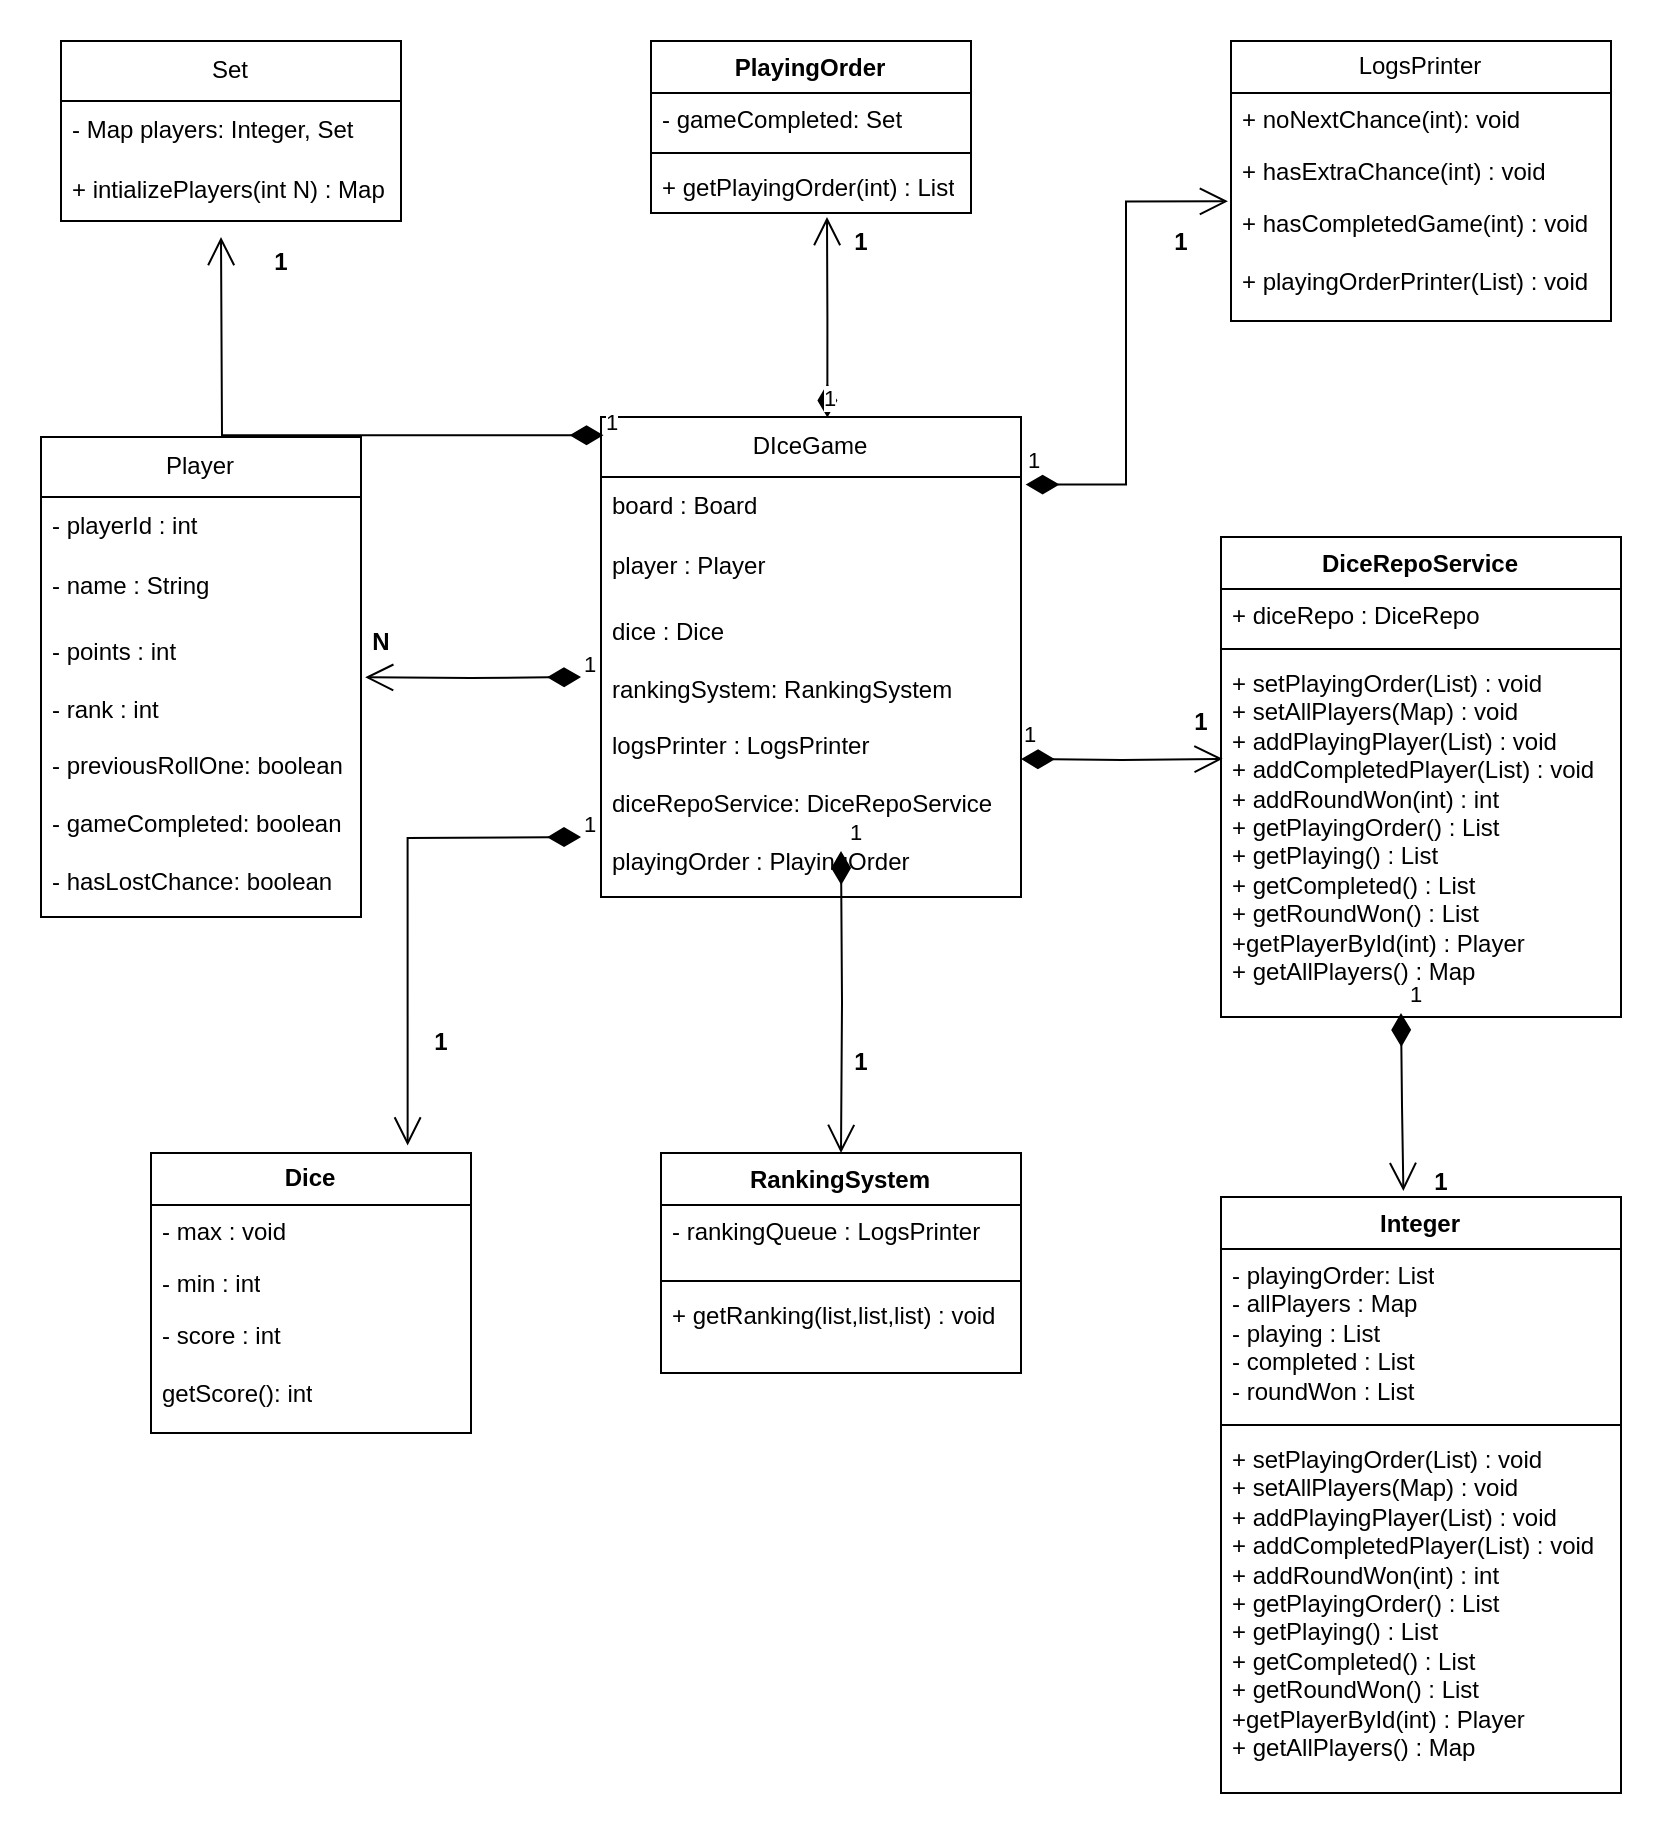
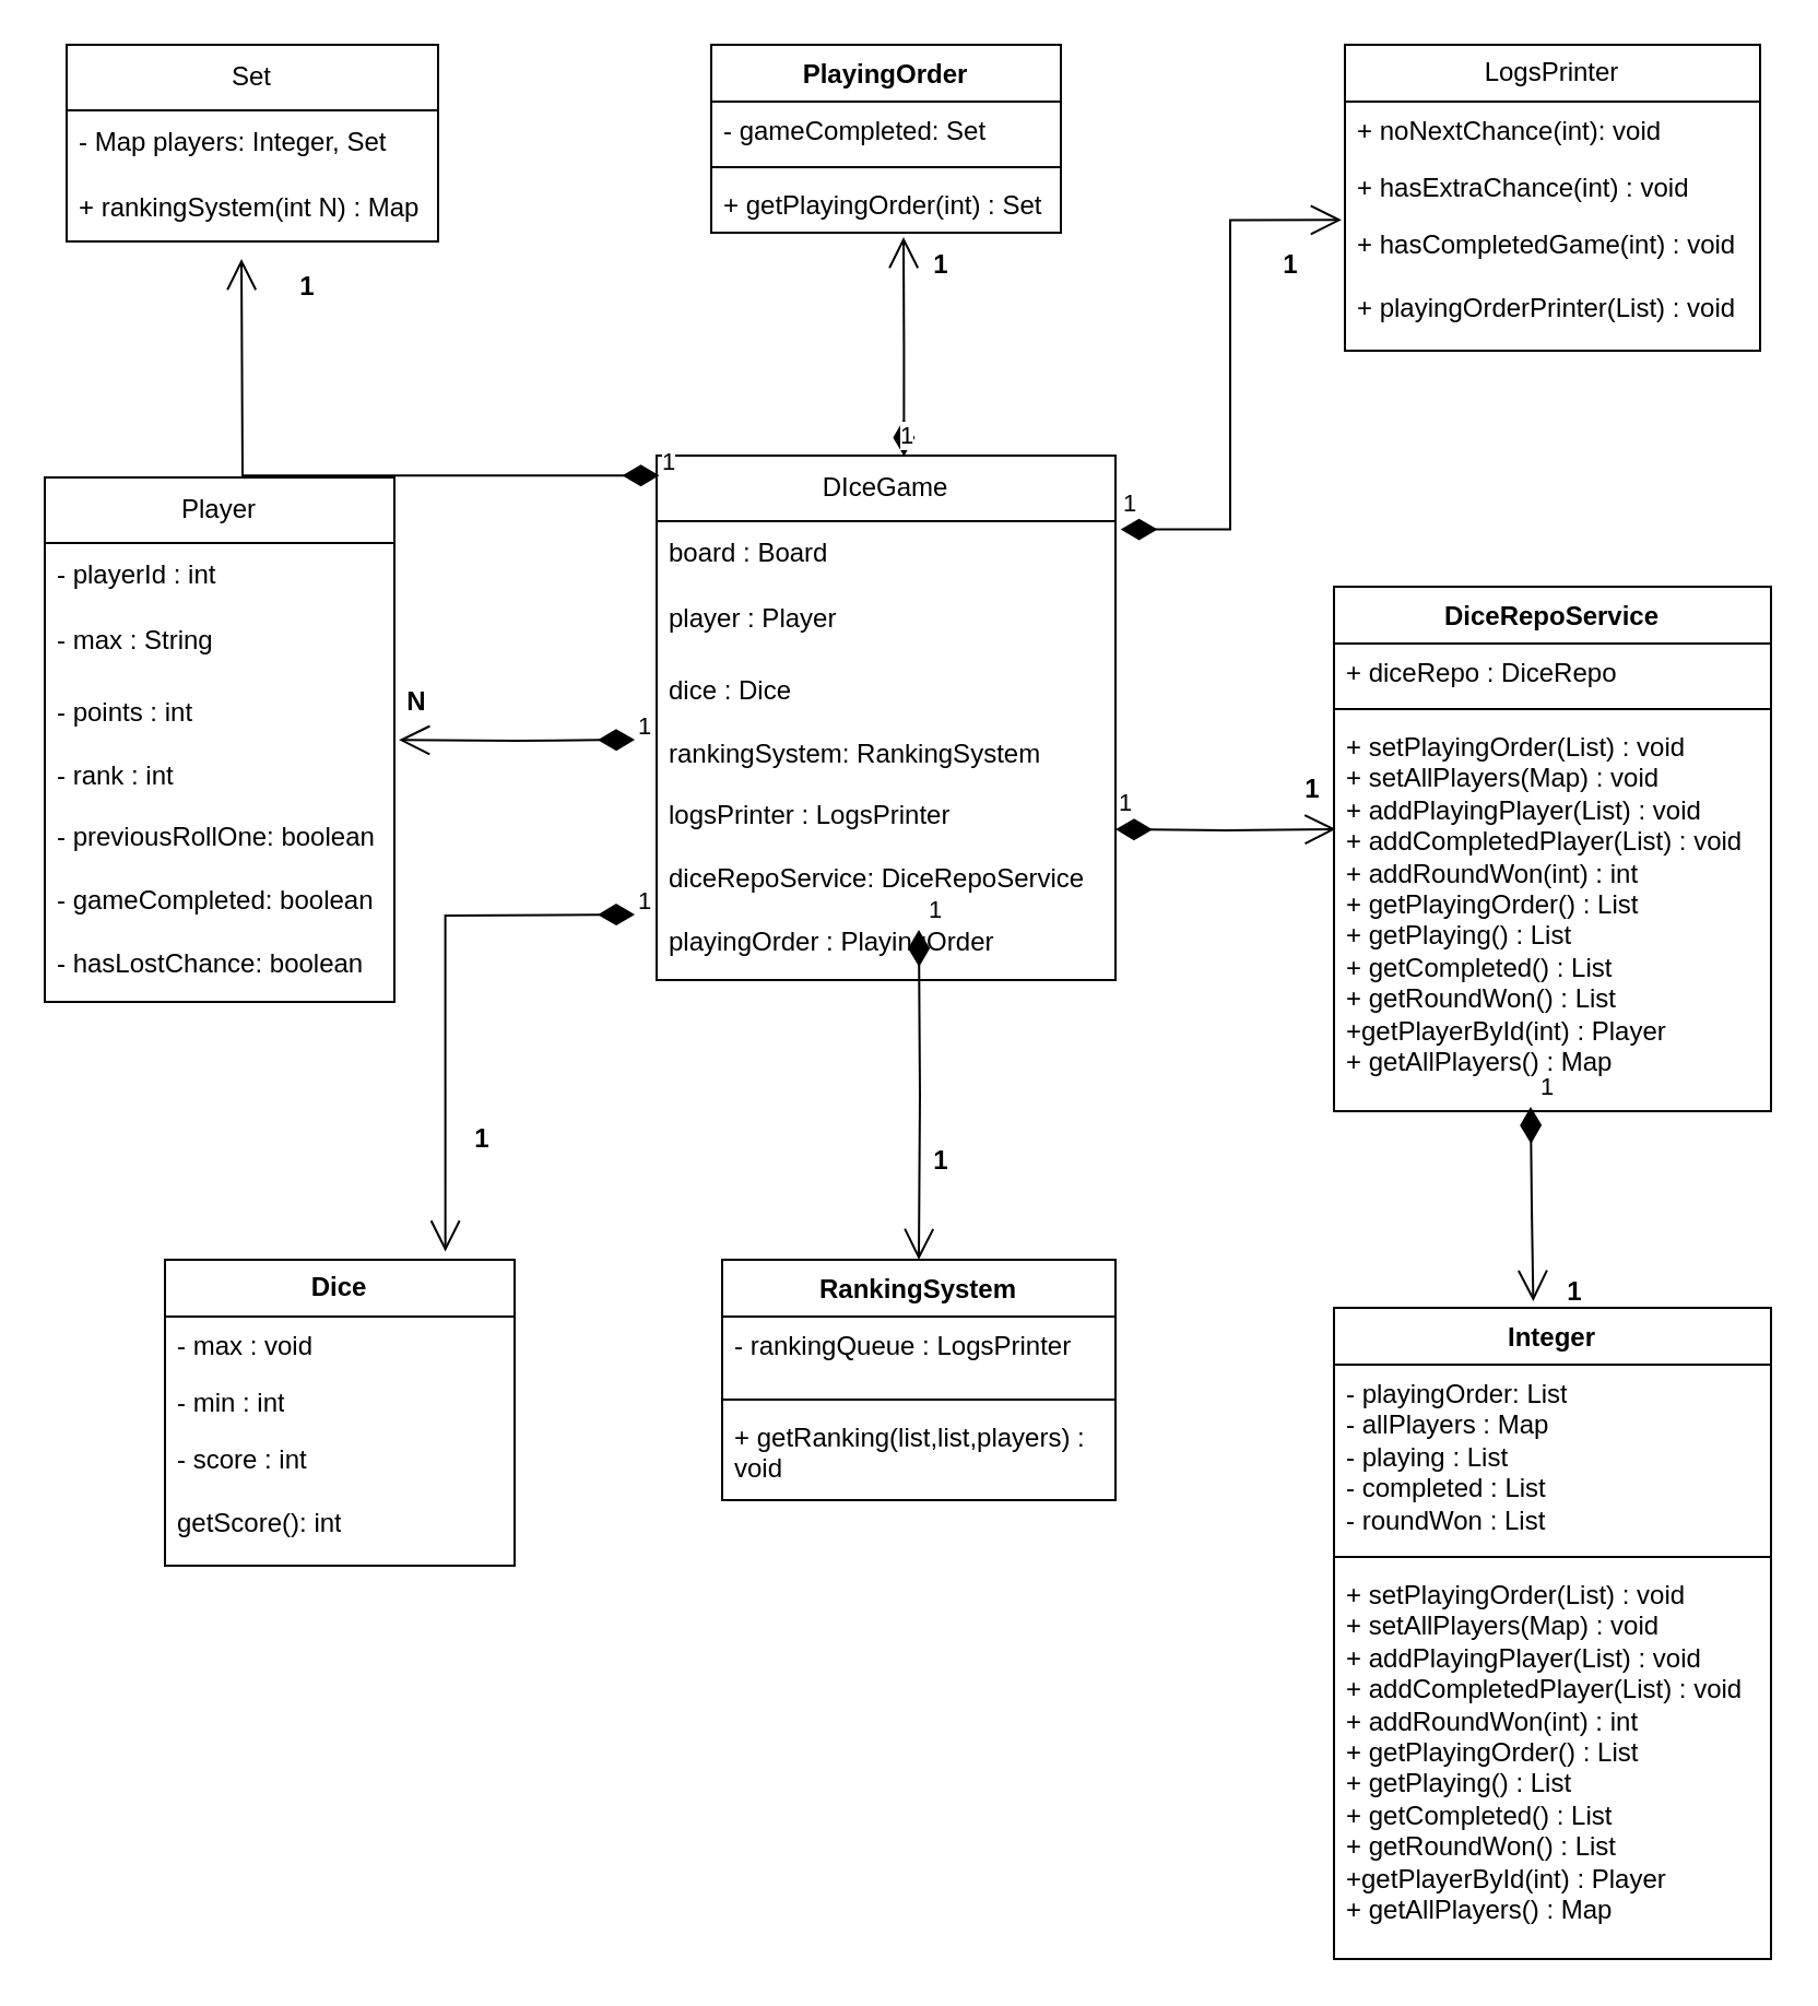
- <mxCell id="8" value="+ intializePlayers(int N) : Map" style="text;strokeColor=none;fillColor=none;align=left;verticalAlign=middle;spacingLeft=4;spacingRight=4;overflow=hidden;points=[[0,0.5],[1,0.5]];portConstraint=eastwest;rotatable=0;whiteSpace=wrap;html=1;" vertex="1" parent="6"><mxGeometry y="60" width="170" height="30" as="geometry" /></mxCell>
+ <mxCell id="8" value="+ rankingSystem(int N) : Map" style="text;strokeColor=none;fillColor=none;align=left;verticalAlign=middle;spacingLeft=4;spacingRight=4;overflow=hidden;points=[[0,0.5],[1,0.5]];portConstraint=eastwest;rotatable=0;whiteSpace=wrap;html=1;" vertex="1" parent="6"><mxGeometry y="60" width="170" height="30" as="geometry" /></mxCell>
- <mxCell id="32" value="+ getPlayingOrder(int) : List" style="text;strokeColor=none;fillColor=none;align=left;verticalAlign=top;spacingLeft=4;spacingRight=4;overflow=hidden;rotatable=0;points=[[0,0.5],[1,0.5]];portConstraint=eastwest;whiteSpace=wrap;html=1;" vertex="1" parent="29"><mxGeometry y="60" width="160" height="26" as="geometry" /></mxCell>
+ <mxCell id="32" value="+ getPlayingOrder(int) : Set" style="text;strokeColor=none;fillColor=none;align=left;verticalAlign=top;spacingLeft=4;spacingRight=4;overflow=hidden;rotatable=0;points=[[0,0.5],[1,0.5]];portConstraint=eastwest;whiteSpace=wrap;html=1;" vertex="1" parent="29"><mxGeometry y="60" width="160" height="26" as="geometry" /></mxCell>
- <mxCell id="11" value="- name : String" style="text;strokeColor=none;fillColor=none;align=left;verticalAlign=middle;spacingLeft=4;spacingRight=4;overflow=hidden;points=[[0,0.5],[1,0.5]];portConstraint=eastwest;rotatable=0;whiteSpace=wrap;html=1;" vertex="1" parent="9"><mxGeometry y="60" width="160" height="30" as="geometry" /></mxCell>
+ <mxCell id="11" value="- max : String" style="text;strokeColor=none;fillColor=none;align=left;verticalAlign=middle;spacingLeft=4;spacingRight=4;overflow=hidden;points=[[0,0.5],[1,0.5]];portConstraint=eastwest;rotatable=0;whiteSpace=wrap;html=1;" vertex="1" parent="9"><mxGeometry y="60" width="160" height="30" as="geometry" /></mxCell>
- <mxCell id="20" value="+ getRanking(list,list,list) : void" style="text;strokeColor=none;fillColor=none;align=left;verticalAlign=top;spacingLeft=4;spacingRight=4;overflow=hidden;rotatable=0;points=[[0,0.5],[1,0.5]];portConstraint=eastwest;whiteSpace=wrap;html=1;" vertex="1" parent="17"><mxGeometry y="68" width="180" height="42" as="geometry" /></mxCell>
+ <mxCell id="20" value="+ getRanking(list,list,players) : void" style="text;strokeColor=none;fillColor=none;align=left;verticalAlign=top;spacingLeft=4;spacingRight=4;overflow=hidden;rotatable=0;points=[[0,0.5],[1,0.5]];portConstraint=eastwest;whiteSpace=wrap;html=1;" vertex="1" parent="17"><mxGeometry y="68" width="180" height="42" as="geometry" /></mxCell>
